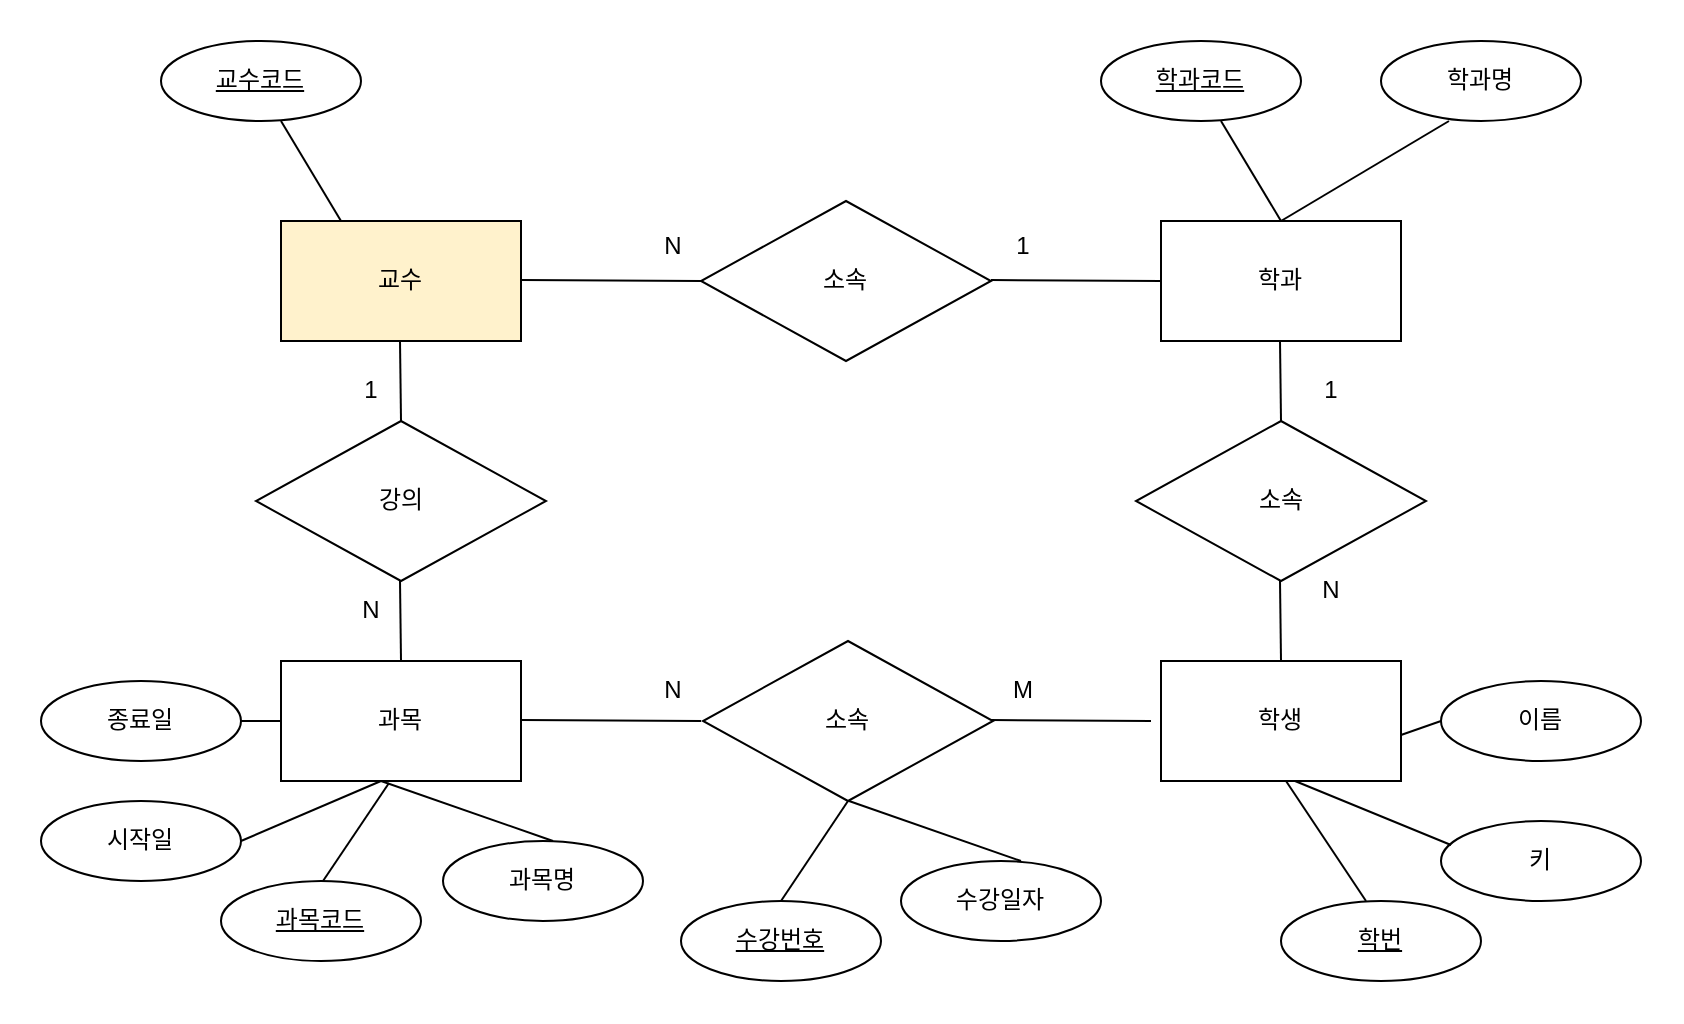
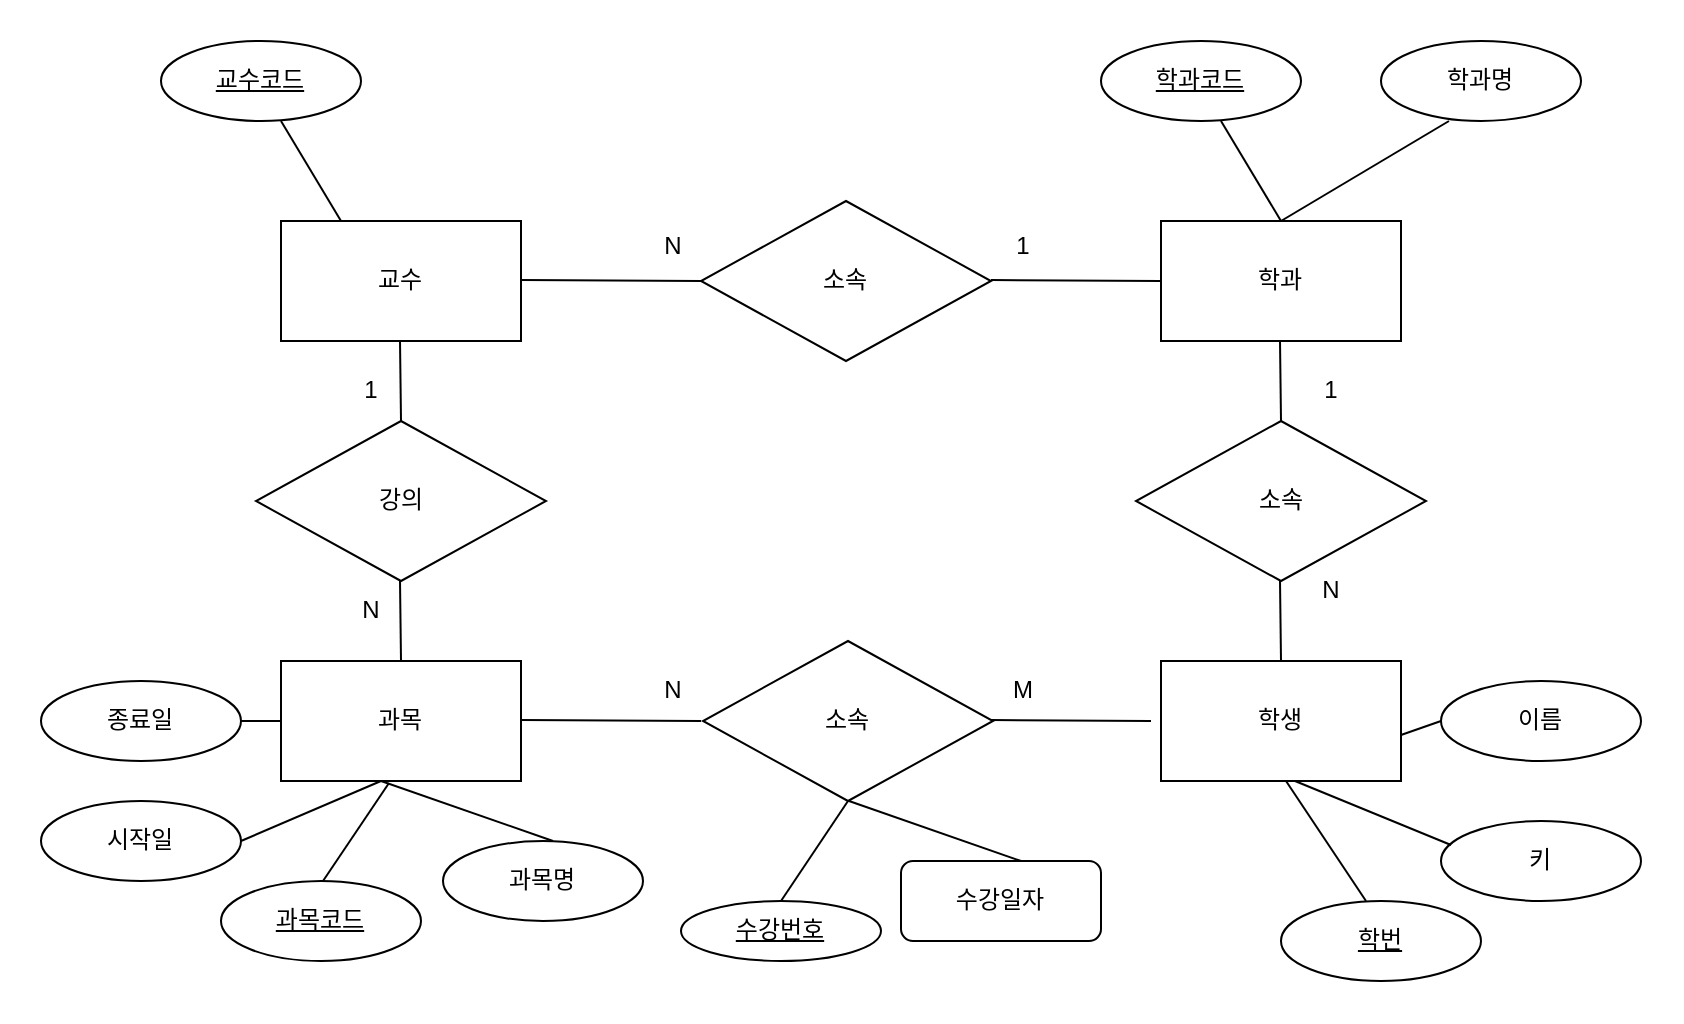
- <mxCell id="2" value="교수" style="rounded=0;whiteSpace=wrap;html=1;fillColor=#fff2cc;" vertex="1" parent="1"><mxGeometry x="140" y="110" width="120" height="60" as="geometry" /></mxCell>
+ <mxCell id="2" value="교수" style="rounded=0;whiteSpace=wrap;html=1;" vertex="1" parent="1"><mxGeometry x="140" y="110" width="120" height="60" as="geometry" /></mxCell>
- <mxCell id="42" value="수강일자" style="ellipse;whiteSpace=wrap;html=1;align=center;" vertex="1" parent="1"><mxGeometry x="450" y="430" width="100" height="40" as="geometry" /></mxCell>
+ <mxCell id="42" value="수강일자" style="whiteSpace=wrap;html=1;align=center;rounded=1;" vertex="1" parent="1"><mxGeometry x="450" y="430" width="100" height="40" as="geometry" /></mxCell>
- <mxCell id="34" value="수강번호" style="ellipse;whiteSpace=wrap;html=1;align=center;fontStyle=4;" vertex="1" parent="1"><mxGeometry x="340" y="450" width="100" height="40" as="geometry" /></mxCell>
+ <mxCell id="34" value="수강번호" style="ellipse;whiteSpace=wrap;html=1;align=center;fontStyle=4;" vertex="1" parent="1"><mxGeometry x="340" y="450" width="100" height="30" as="geometry" /></mxCell>
